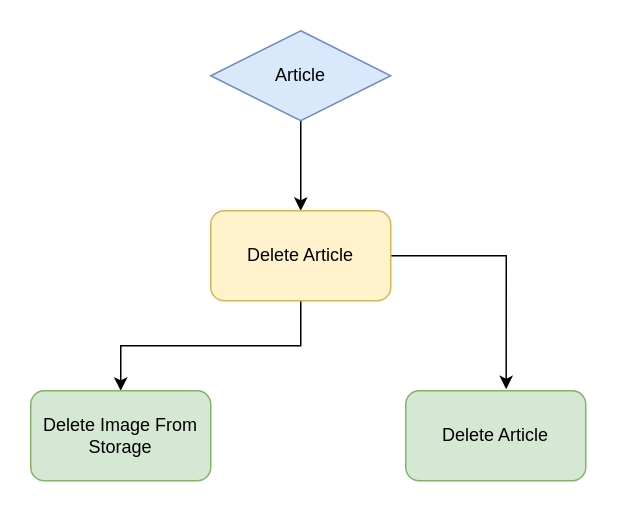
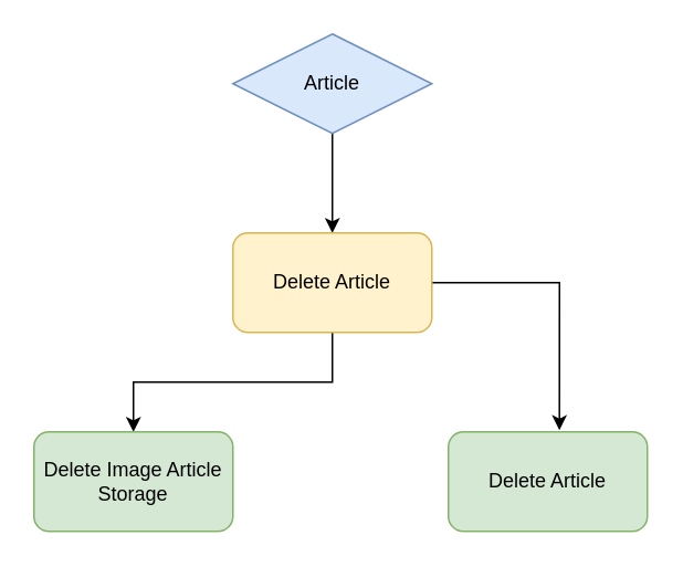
- <mxCell id="7" value="Delete Image From Storage" style="rounded=1;whiteSpace=wrap;html=1;fillColor=#d5e8d4;strokeColor=#82b366;" vertex="1" parent="1"><mxGeometry x="20" y="260" width="120" height="60" as="geometry" /></mxCell>
+ <mxCell id="7" value="Delete Image Article Storage" style="rounded=1;whiteSpace=wrap;html=1;fillColor=#d5e8d4;strokeColor=#82b366;" vertex="1" parent="1"><mxGeometry x="20" y="260" width="120" height="60" as="geometry" /></mxCell>
